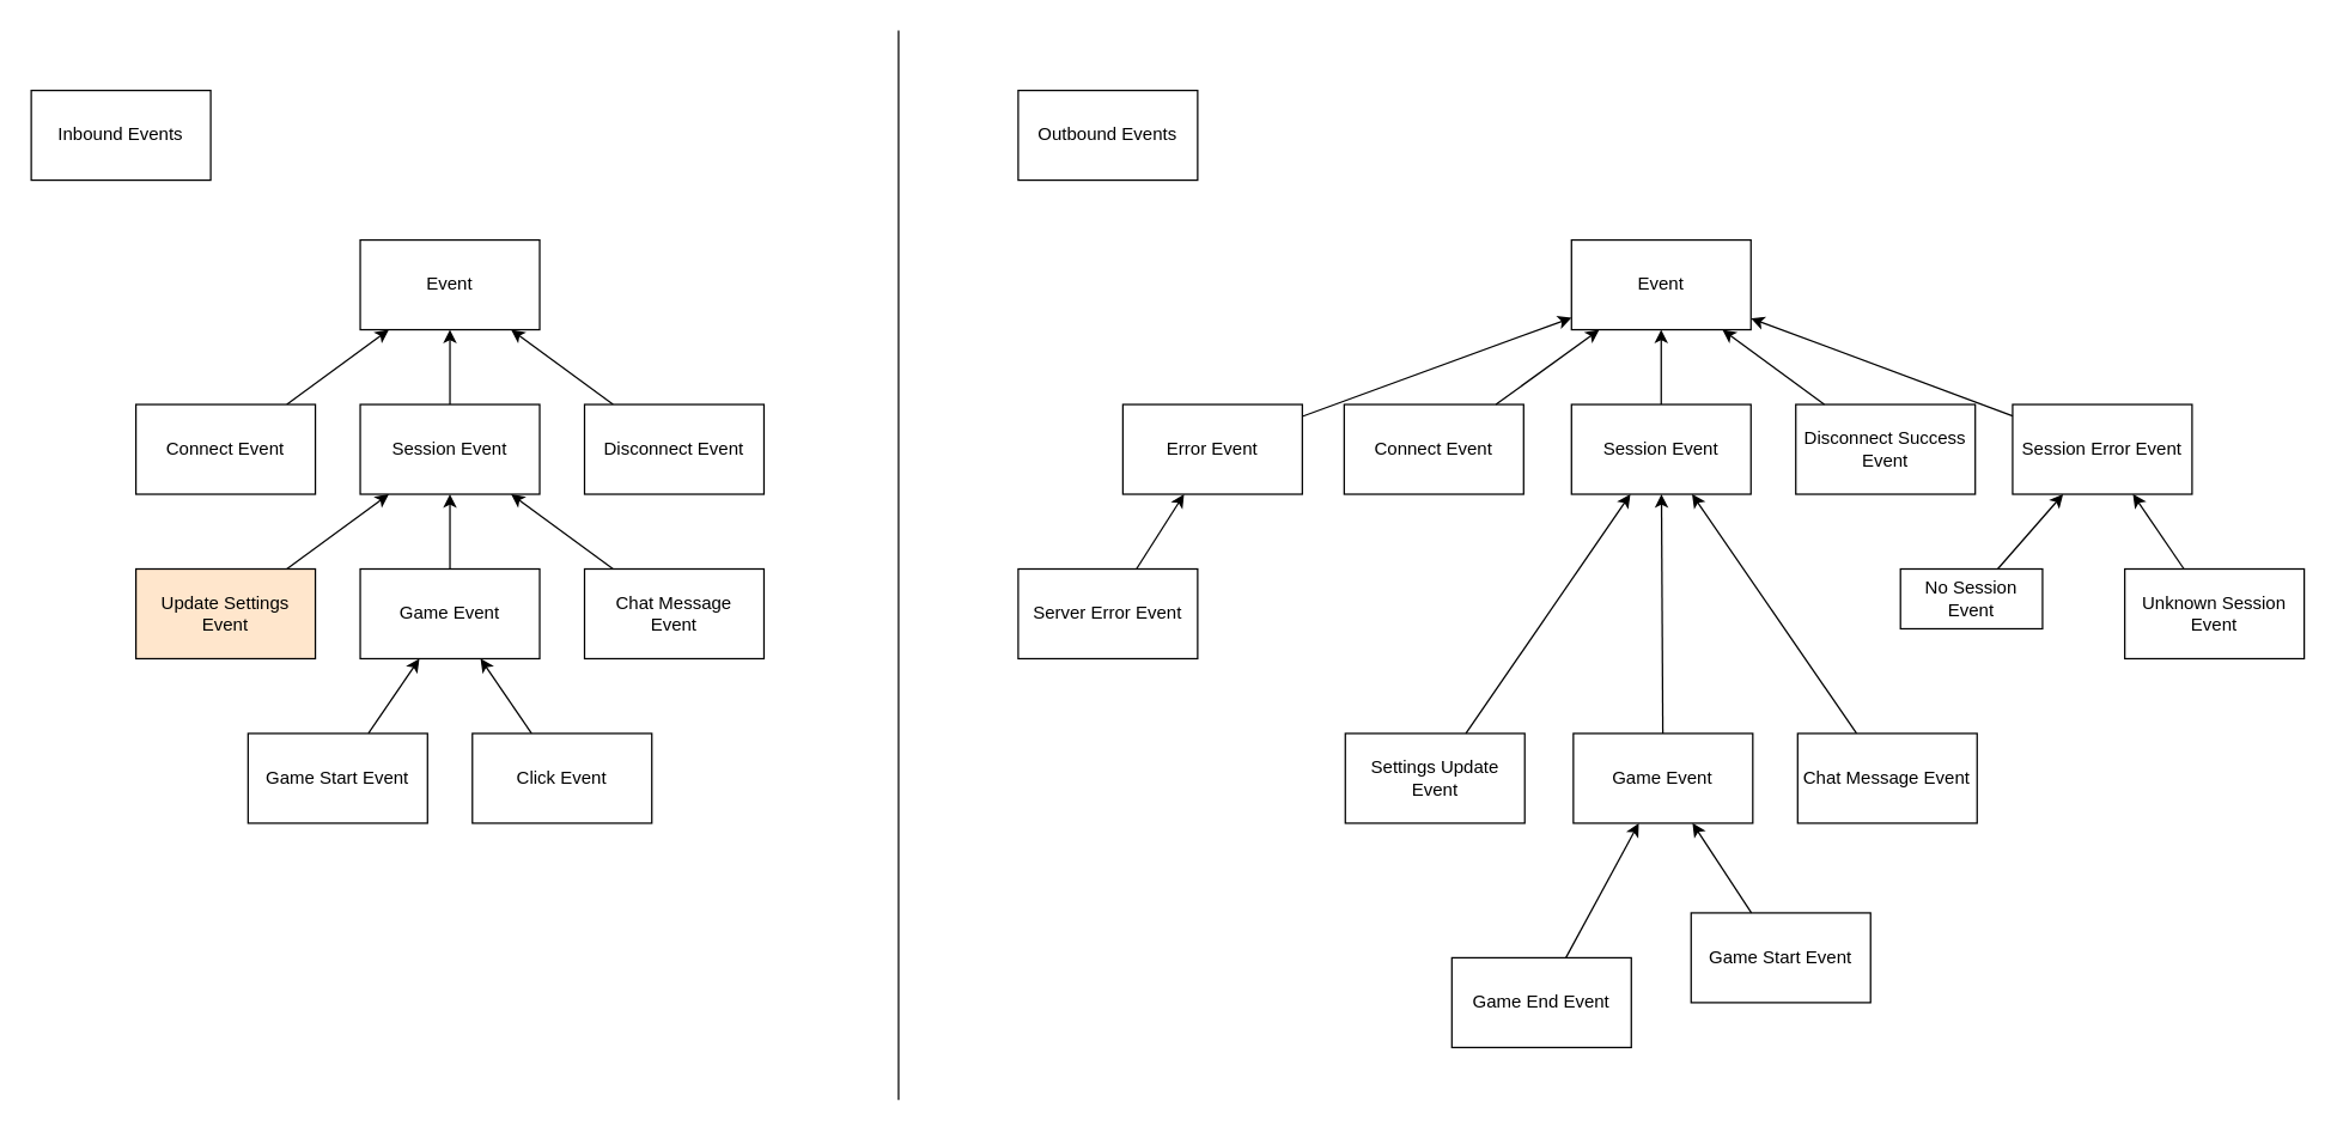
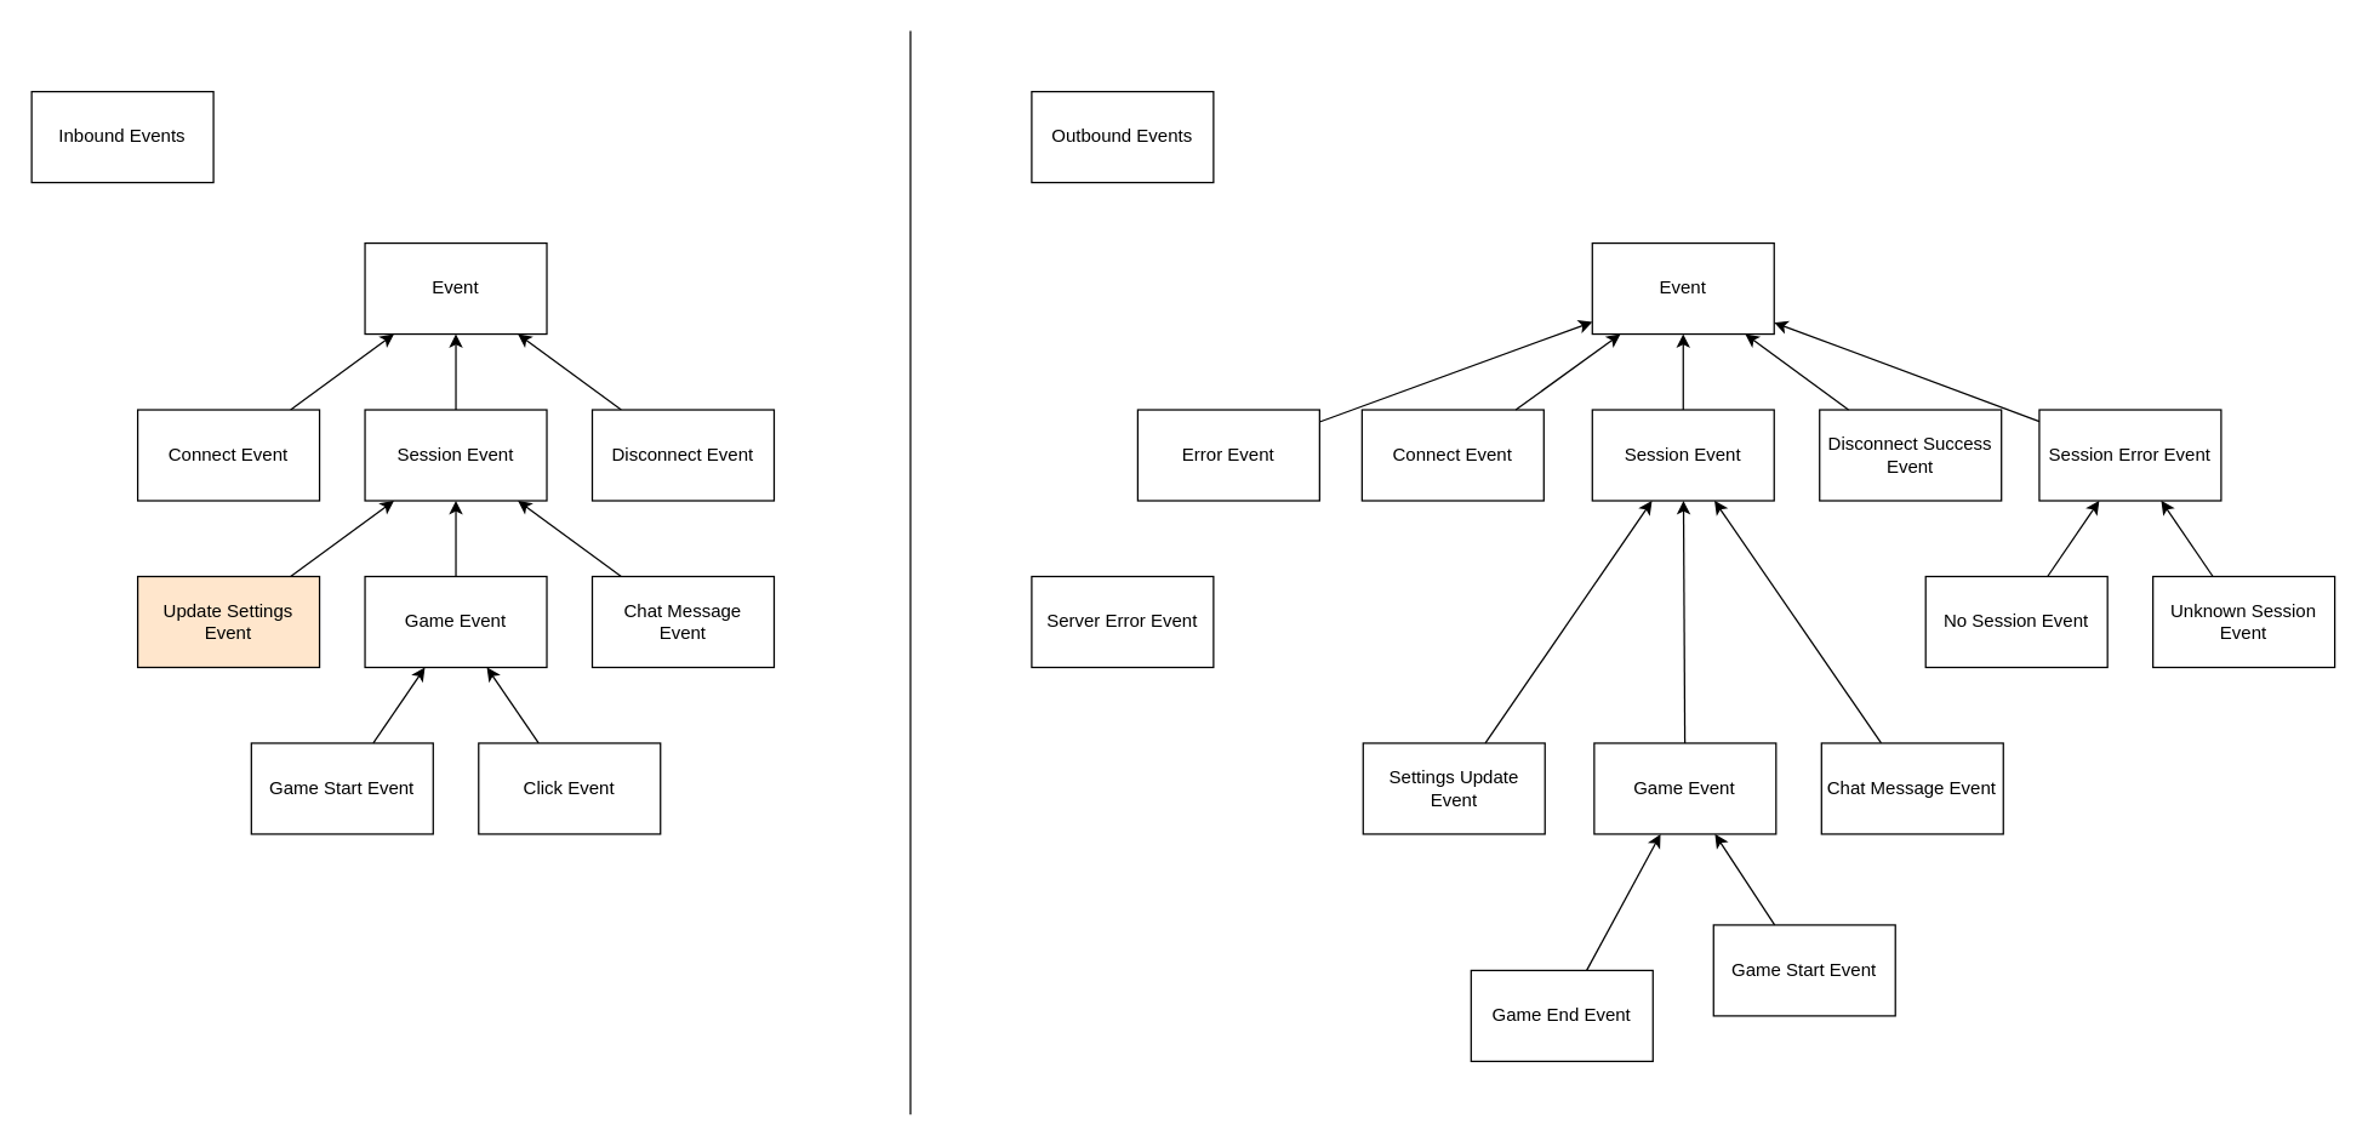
- <mxCell id="32" value="" style="endArrow=classic;html=1;rounded=0;" edge="1" parent="1" source="21" target="29"><mxGeometry width="50" height="50" relative="1" as="geometry"><mxPoint x="1360" y="284" as="sourcePoint" /><mxPoint x="1180" y="206" as="targetPoint" /></mxGeometry></mxCell>
- <mxCell id="25" value="No Session Event" style="rounded=0;whiteSpace=wrap;html=1;" vertex="1" parent="1"><mxGeometry x="1270" y="380" width="95" height="40" as="geometry" /></mxCell>
+ <mxCell id="25" value="No Session Event" style="rounded=0;whiteSpace=wrap;html=1;" vertex="1" parent="1"><mxGeometry x="1270" y="380" width="120" height="60" as="geometry" /></mxCell>
